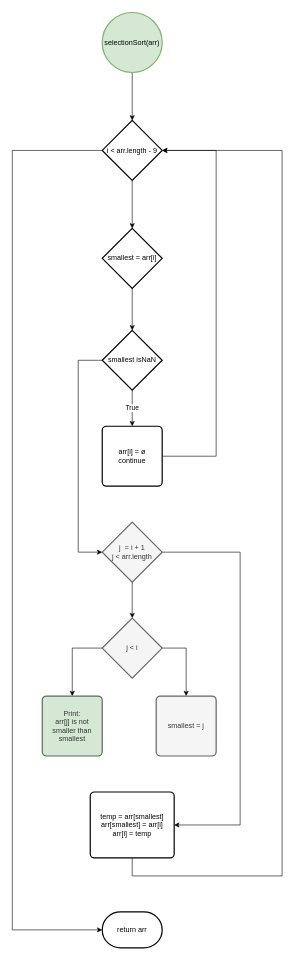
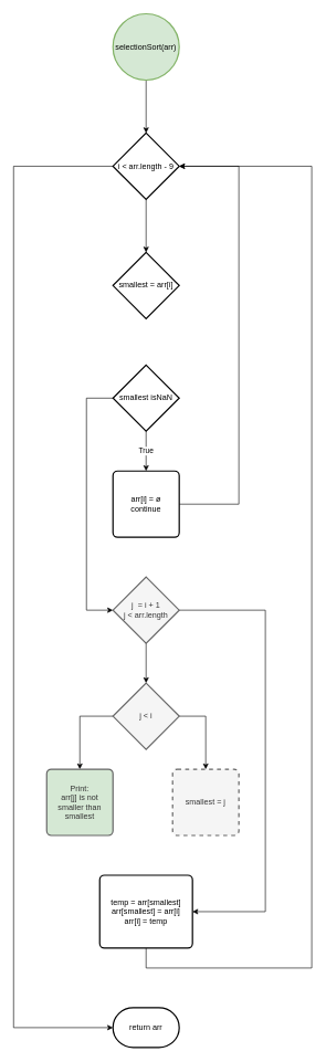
- <mxCell id="22" style="edgeStyle=orthogonalEdgeStyle;rounded=0;orthogonalLoop=1;jettySize=auto;html=1;entryX=0.5;entryY=0;entryDx=0;entryDy=0;entryPerimeter=0;" edge="1" parent="1" source="23" target="6"><mxGeometry relative="1" as="geometry" /></mxCell>
- <mxCell id="19" value="smallest = j" style="rounded=1;whiteSpace=wrap;html=1;absoluteArcSize=1;arcSize=14;strokeWidth=2;fillColor=#f5f5f5;strokeColor=#666666;fontColor=#333333;" vertex="1" parent="1"><mxGeometry x="260" y="1160" width="100" height="100" as="geometry" /></mxCell>
+ <mxCell id="19" value="smallest = j" style="rounded=1;whiteSpace=wrap;html=1;absoluteArcSize=1;arcSize=14;strokeWidth=2;fillColor=#f5f5f5;strokeColor=#666666;fontColor=#333333;dashed=1;" vertex="1" parent="1"><mxGeometry x="260" y="1160" width="100" height="100" as="geometry" /></mxCell>
